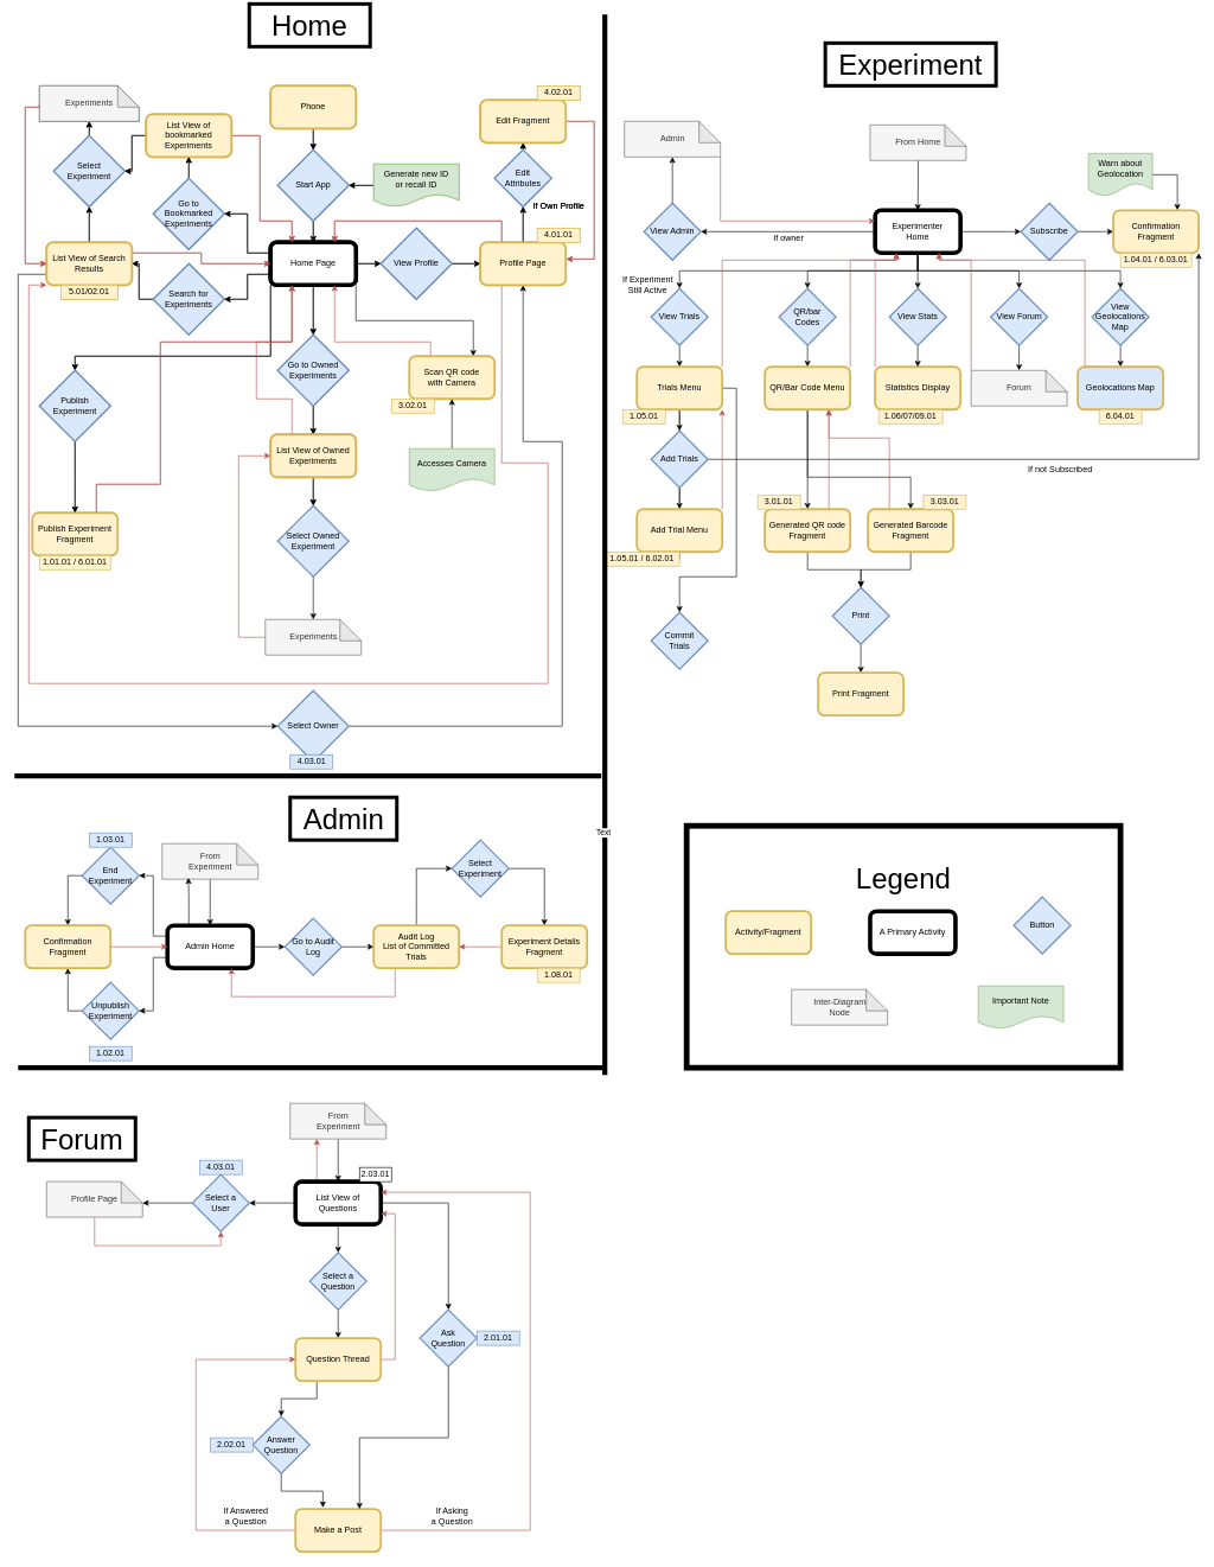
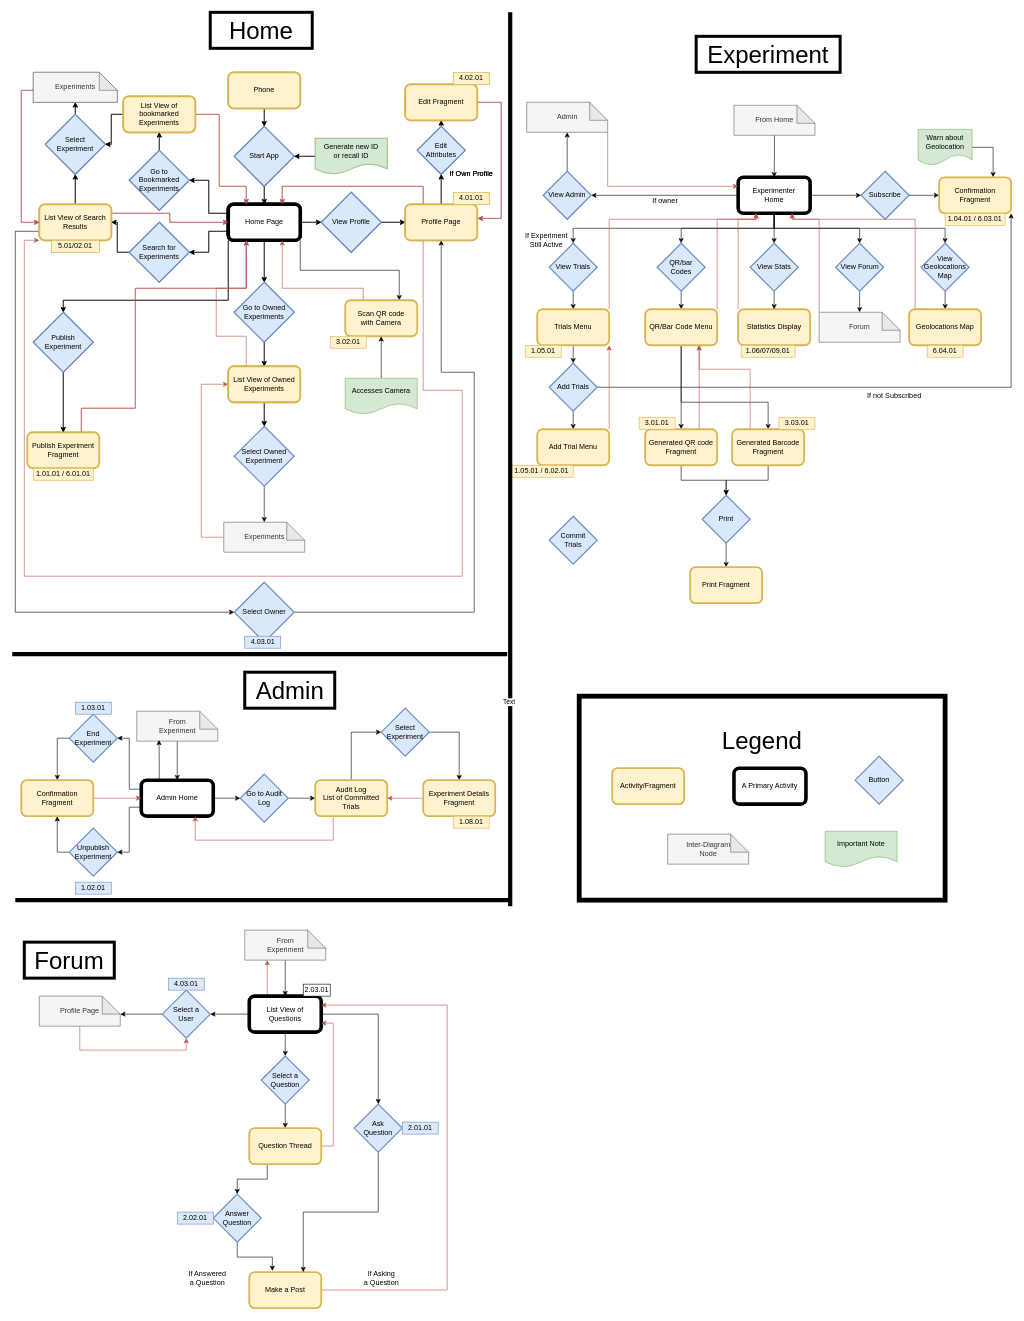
- <mxCell id="175" value="&lt;font style=&quot;font-size: 40px&quot;&gt;Home&lt;/font&gt;" style="rounded=0;whiteSpace=wrap;html=1;strokeWidth=5;fillColor=none;" parent="1" vertex="1"><mxGeometry x="350" y="5" width="170" height="60" as="geometry" /></mxCell>
+ <mxCell id="175" value="&lt;font style=&quot;font-size: 40px&quot;&gt;Home&lt;/font&gt;" style="rounded=0;whiteSpace=wrap;html=1;strokeWidth=5;fillColor=none;" parent="1" vertex="1"><mxGeometry x="350" y="20" width="170" height="60" as="geometry" /></mxCell>
- <mxCell id="76" style="edgeStyle=orthogonalEdgeStyle;rounded=0;orthogonalLoop=1;jettySize=auto;html=1;exitX=1;exitY=0.5;exitDx=0;exitDy=0;entryX=0.5;entryY=0;entryDx=0;entryDy=0;" parent="1" source="239" target="84" edge="1"><mxGeometry relative="1" as="geometry"><Array as="points"><mxPoint x="955" y="545" /><mxPoint x="1035" y="545" /><mxPoint x="1035" y="810" /><mxPoint x="955" y="810" /></Array></mxGeometry></mxCell>
- <mxCell id="72" value="Geolocations Map" style="rounded=1;whiteSpace=wrap;html=1;fillColor=#dae8fc;strokeColor=#d6b656;strokeWidth=3;" parent="1" vertex="1"><mxGeometry x="1515" y="515" width="120" height="60" as="geometry" /></mxCell>
+ <mxCell id="72" value="Geolocations Map" style="rounded=1;whiteSpace=wrap;html=1;fillColor=#fff2cc;strokeColor=#d6b656;strokeWidth=3;" parent="1" vertex="1"><mxGeometry x="1515" y="515" width="120" height="60" as="geometry" /></mxCell>
- <mxCell id="146" style="edgeStyle=orthogonalEdgeStyle;rounded=0;orthogonalLoop=1;jettySize=auto;html=1;exitX=0;exitY=0.5;exitDx=0;exitDy=0;entryX=0;entryY=0.5;entryDx=0;entryDy=0;strokeWidth=1;fillColor=#f8cecc;strokeColor=#b85450;" parent="1" source="148" target="142" edge="1"><mxGeometry relative="1" as="geometry"><Array as="points"><mxPoint x="275" y="2150" /><mxPoint x="275" y="1910" /></Array></mxGeometry></mxCell>
